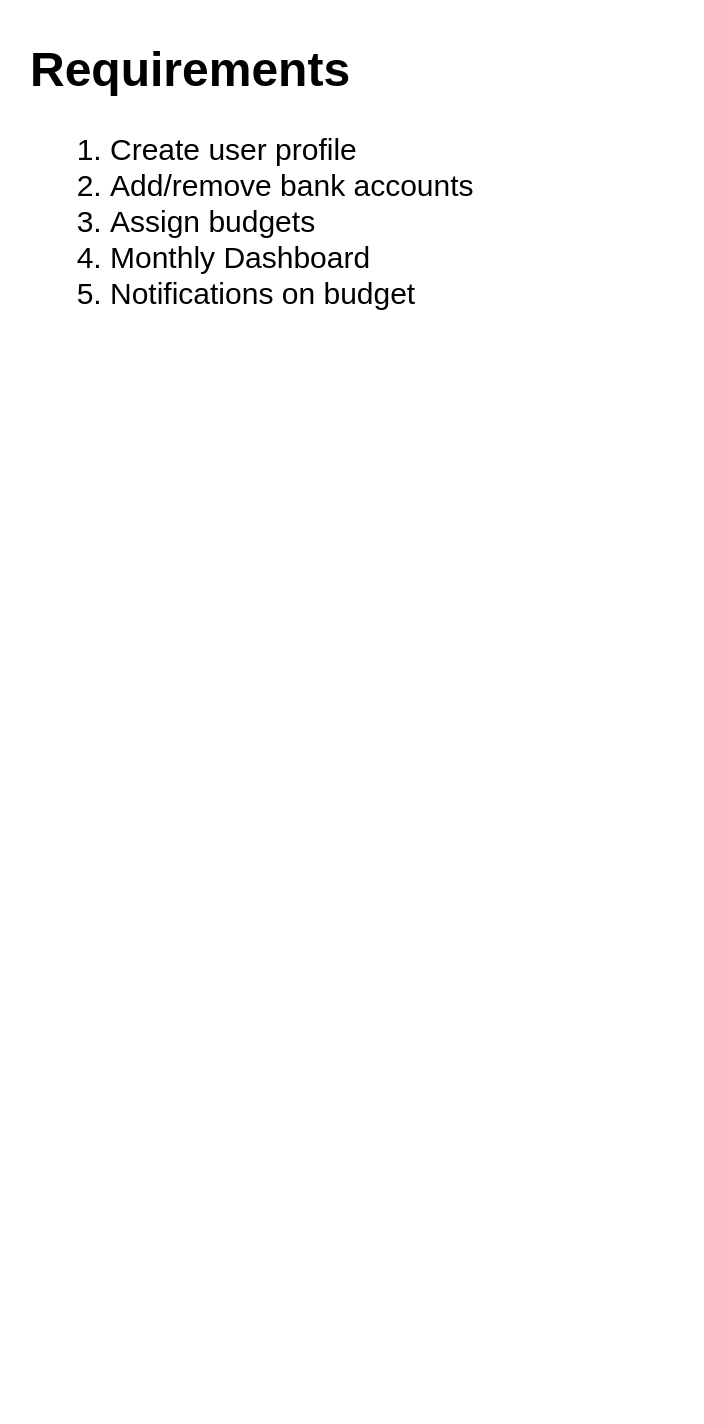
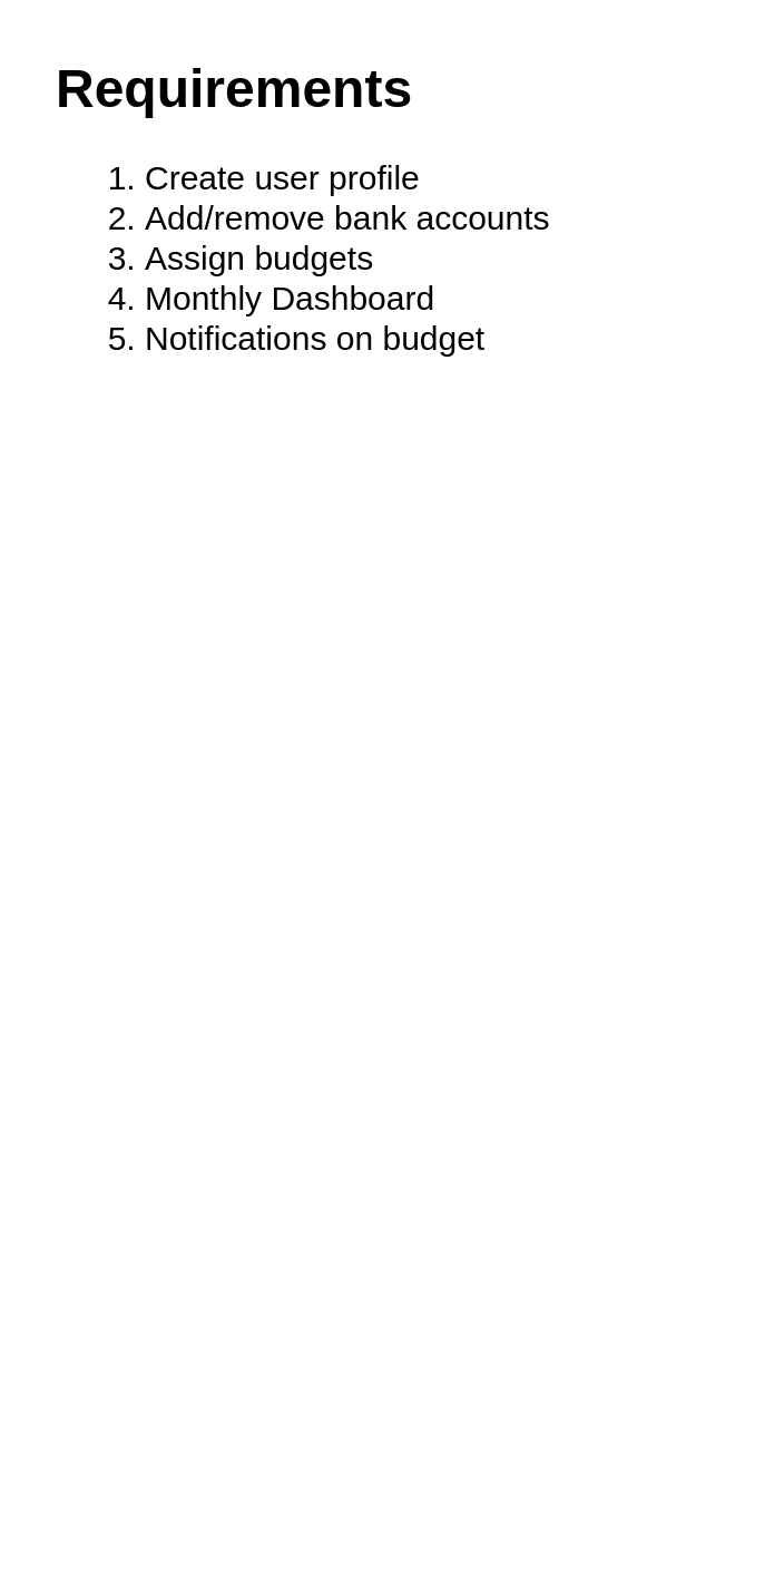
- <mxCell id="2" value="&lt;h1&gt;Requirements&lt;/h1&gt;&lt;p&gt;&lt;/p&gt;&lt;ol style=&quot;font-size: 15px&quot;&gt;&lt;li&gt;Create user profile&lt;/li&gt;&lt;li&gt;Add/remove bank accounts&lt;/li&gt;&lt;li&gt;Assign budgets&lt;/li&gt;&lt;li&gt;Monthly Dashboard&lt;/li&gt;&lt;li&gt;Notifications on budget&lt;/li&gt;&lt;/ol&gt;&lt;p&gt;&lt;/p&gt;" style="text;html=1;strokeColor=none;fillColor=none;spacing=5;spacingTop=-20;whiteSpace=wrap;overflow=hidden;rounded=0;" vertex="1" parent="1"><mxGeometry x="10" y="15" width="310" height="670" as="geometry" /></mxCell>
+ <mxCell id="2" value="&lt;h1&gt;Requirements&lt;/h1&gt;&lt;p&gt;&lt;/p&gt;&lt;ol style=&quot;font-size: 15px&quot;&gt;&lt;li&gt;Create user profile&lt;/li&gt;&lt;li&gt;Add/remove bank accounts&lt;/li&gt;&lt;li&gt;Assign budgets&lt;/li&gt;&lt;li&gt;Monthly Dashboard&lt;/li&gt;&lt;li&gt;Notifications on budget&lt;/li&gt;&lt;/ol&gt;&lt;p&gt;&lt;/p&gt;" style="text;html=1;strokeColor=none;fillColor=none;spacing=5;spacingTop=-20;whiteSpace=wrap;overflow=hidden;rounded=0;" vertex="1" parent="1"><mxGeometry x="20" y="20" width="310" height="670" as="geometry" /></mxCell>
